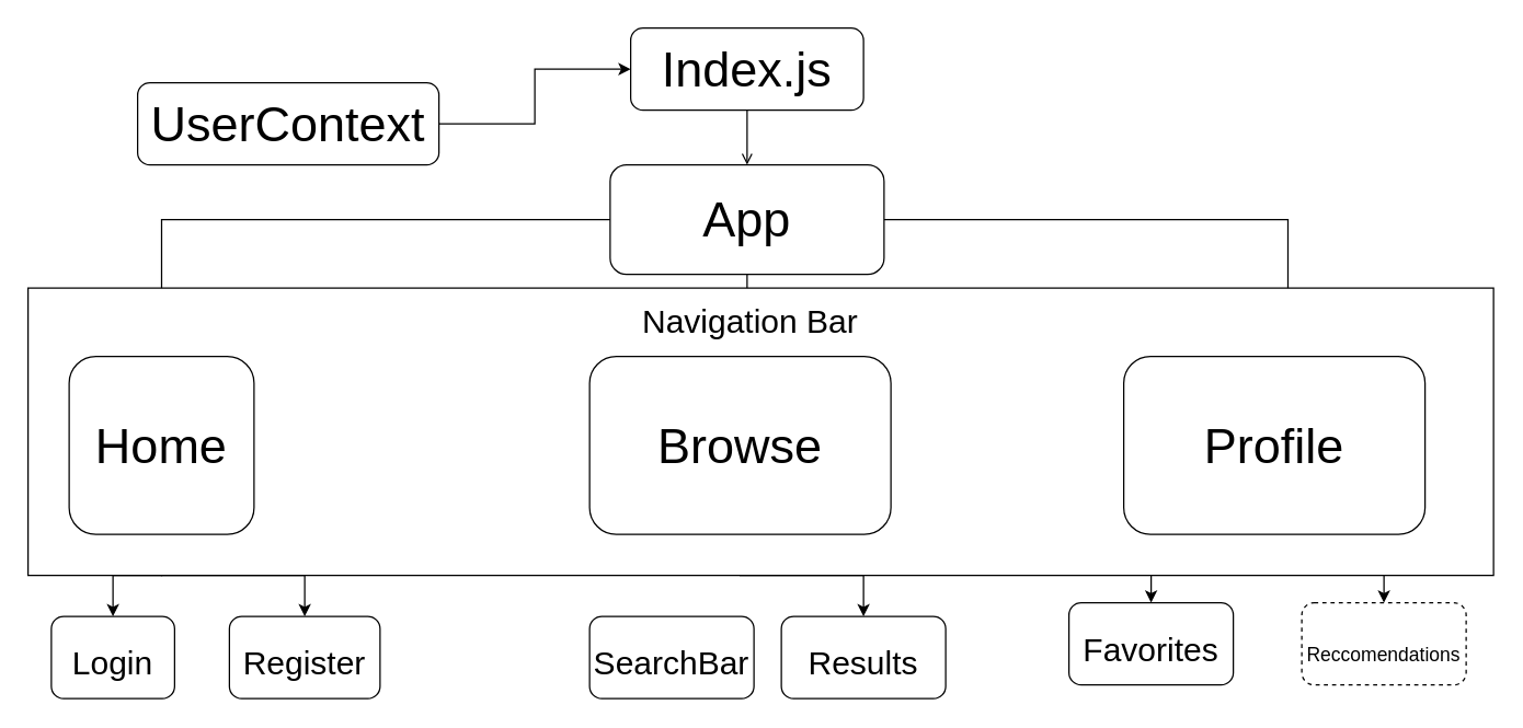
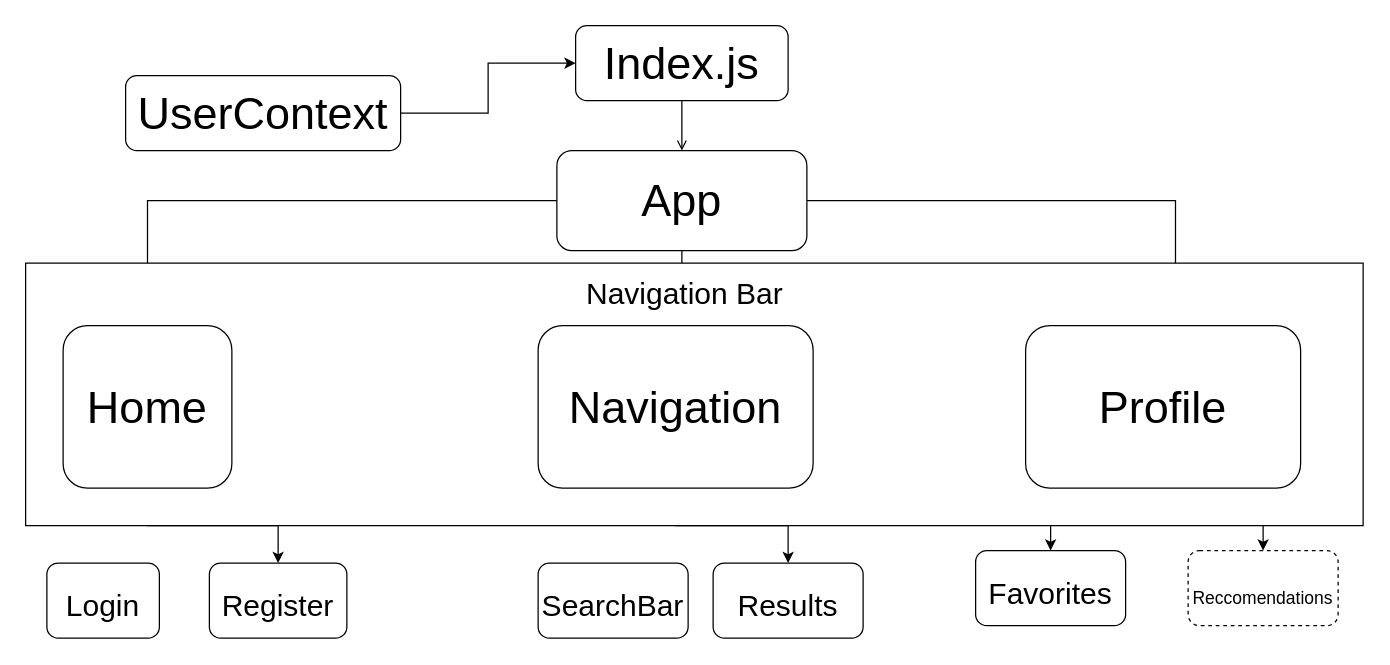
- <mxCell id="24" value="Browse" style="rounded=1;whiteSpace=wrap;html=1;fontSize=36;" vertex="1" parent="21"><mxGeometry x="410" y="50" width="220" height="130" as="geometry" /></mxCell>
+ <mxCell id="24" value="Navigation" style="rounded=1;whiteSpace=wrap;html=1;fontSize=36;" vertex="1" parent="21"><mxGeometry x="410" y="50" width="220" height="130" as="geometry" /></mxCell>
- <mxCell id="6" style="edgeStyle=orthogonalEdgeStyle;rounded=0;orthogonalLoop=1;jettySize=auto;html=1;fontSize=14;" edge="1" parent="1" source="23" target="15"><mxGeometry relative="1" as="geometry" /></mxCell>
